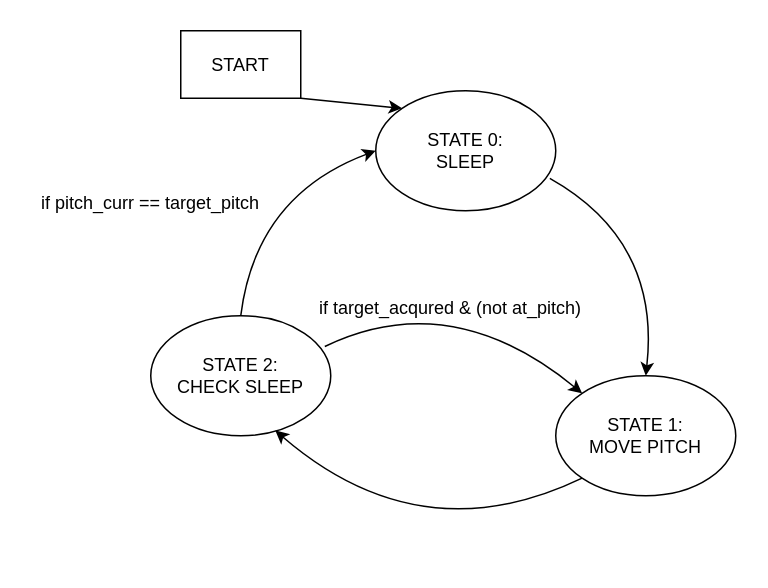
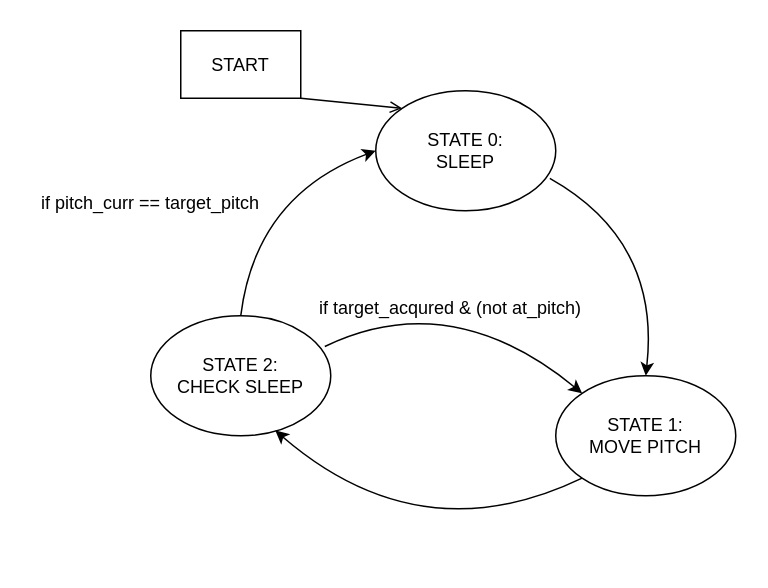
- <mxCell id="10" value="" style="endArrow=classic;html=1;rounded=0;exitX=1;exitY=1;exitDx=0;exitDy=0;entryX=0;entryY=0;entryDx=0;entryDy=0;" edge="1" parent="1" source="2" target="3"><mxGeometry width="50" height="50" relative="1" as="geometry"><mxPoint x="310" y="180" as="sourcePoint" /><mxPoint x="360" y="130" as="targetPoint" /></mxGeometry></mxCell>
+ <mxCell id="10" value="" style="endArrow=open;html=1;rounded=0;exitX=1;exitY=1;exitDx=0;exitDy=0;entryX=0;entryY=0;entryDx=0;entryDy=0;" edge="1" parent="1" source="2" target="3"><mxGeometry width="50" height="50" relative="1" as="geometry"><mxPoint x="310" y="180" as="sourcePoint" /><mxPoint x="360" y="130" as="targetPoint" /></mxGeometry></mxCell>
